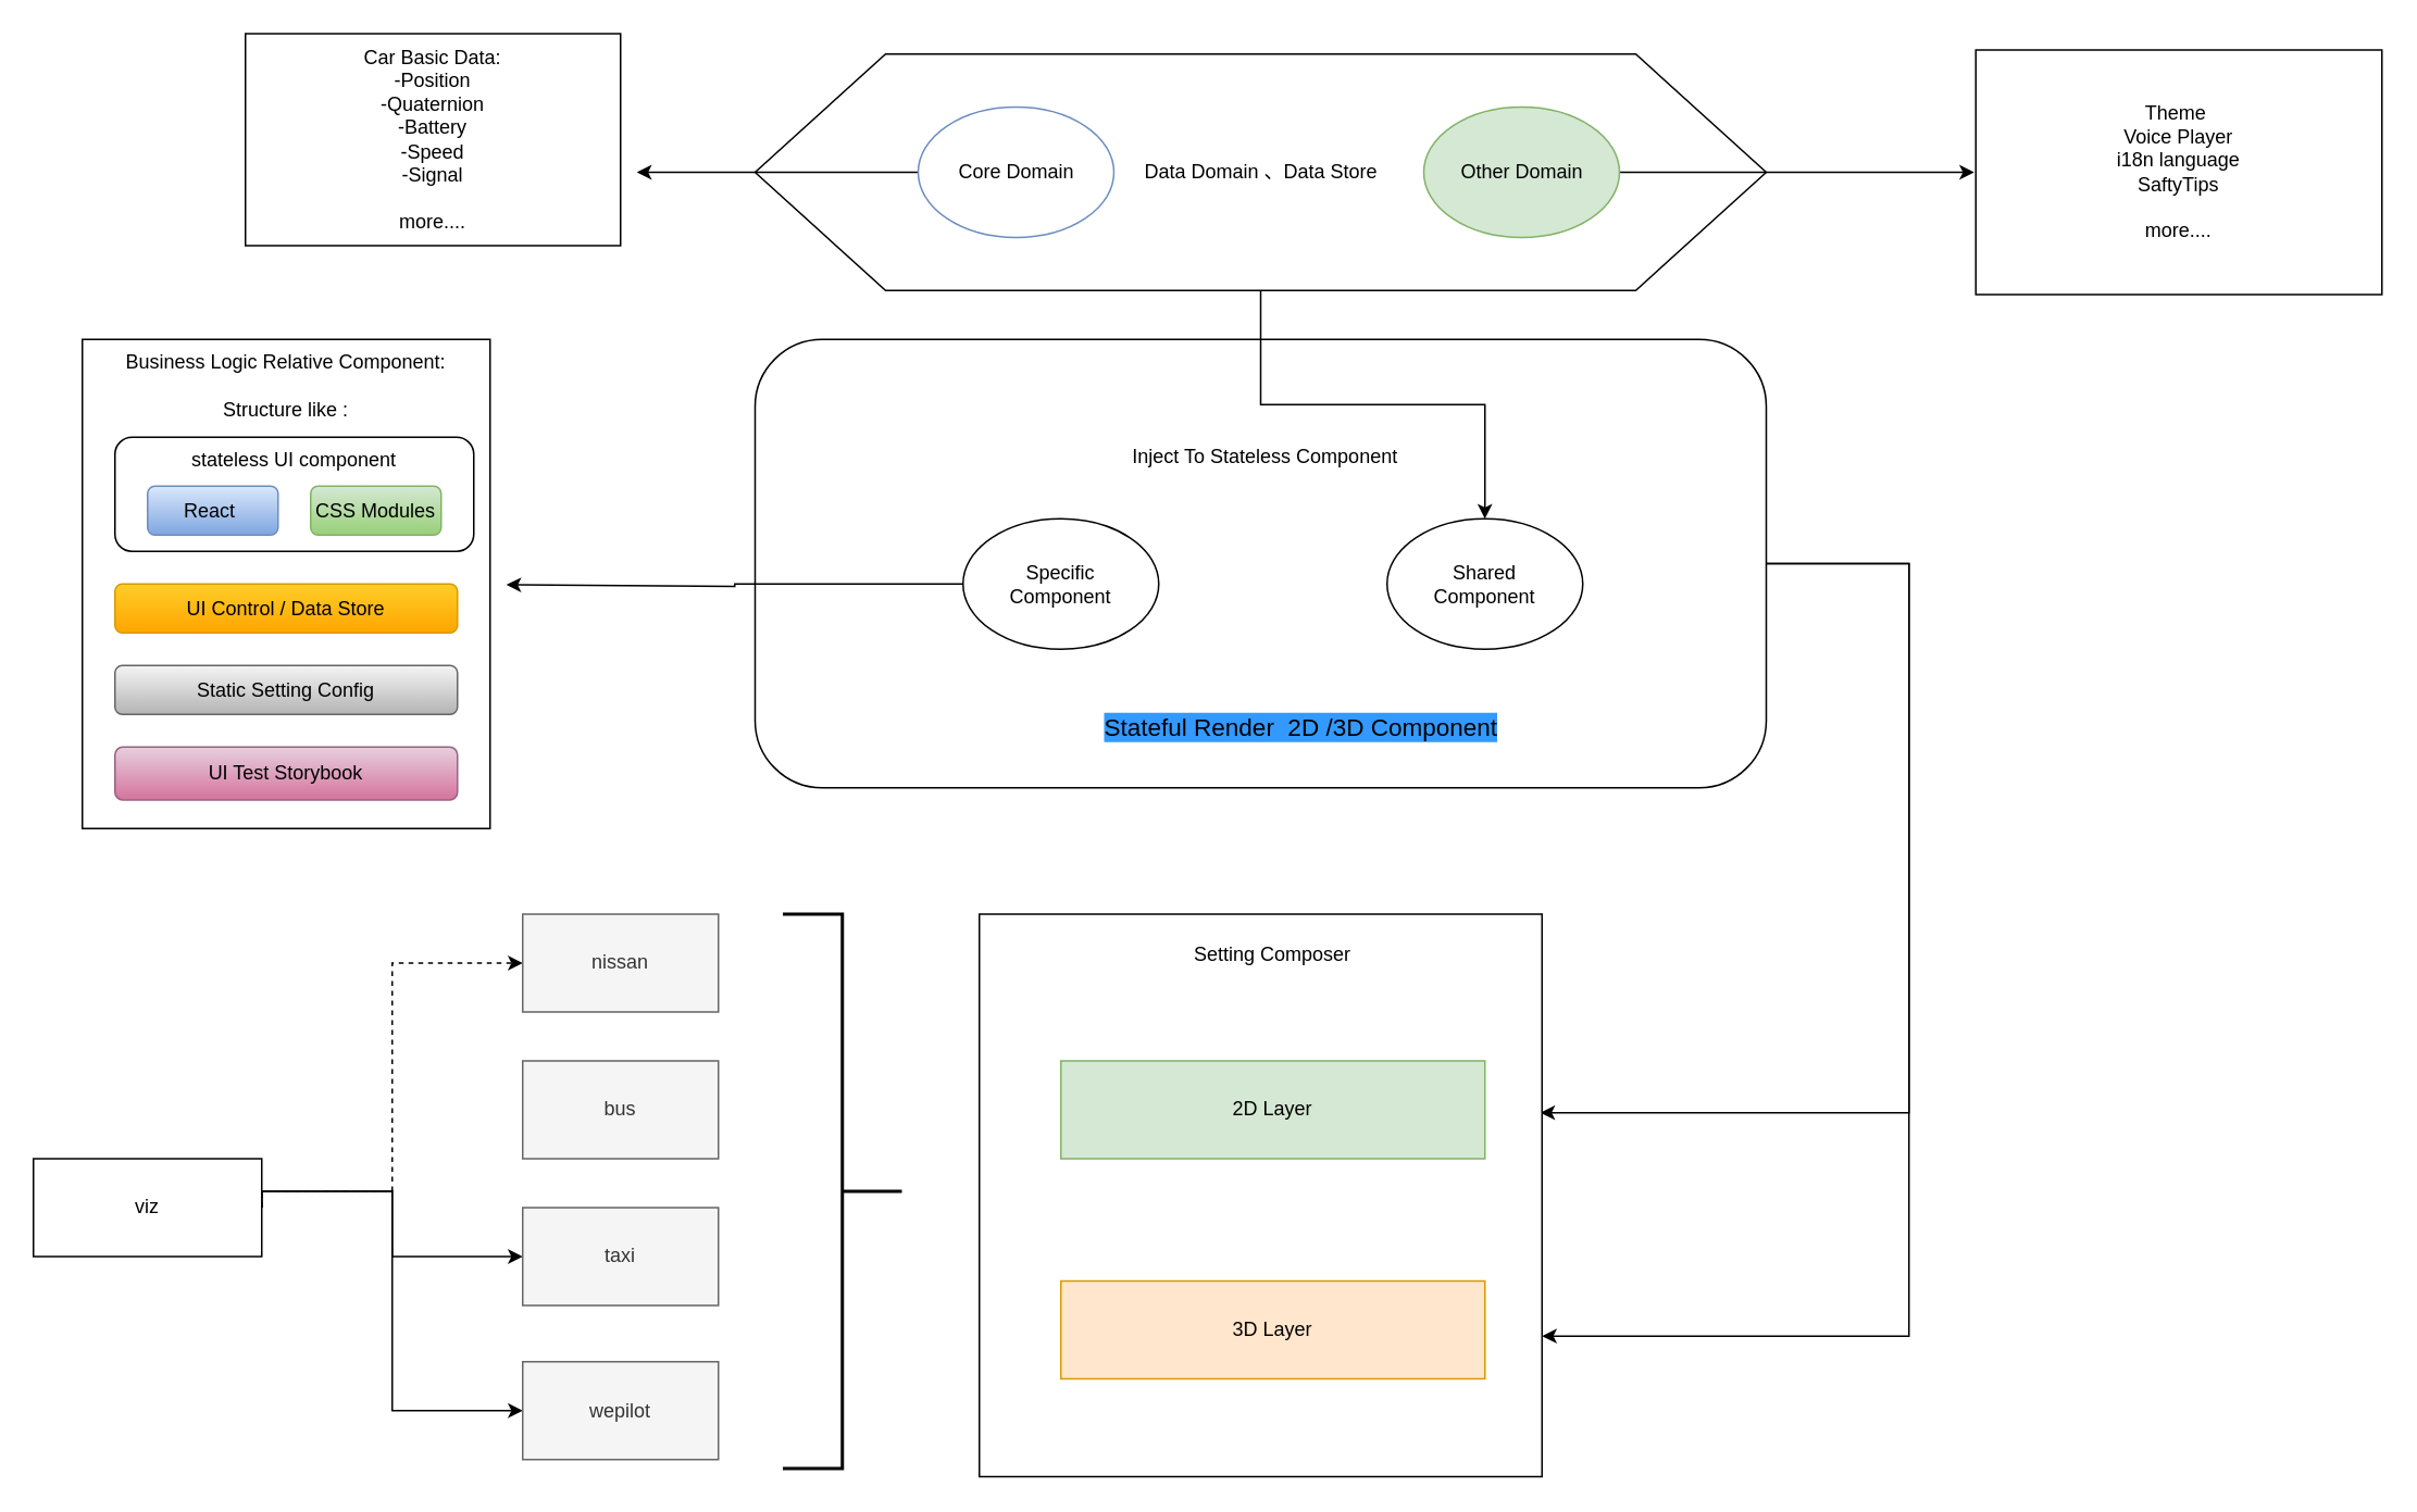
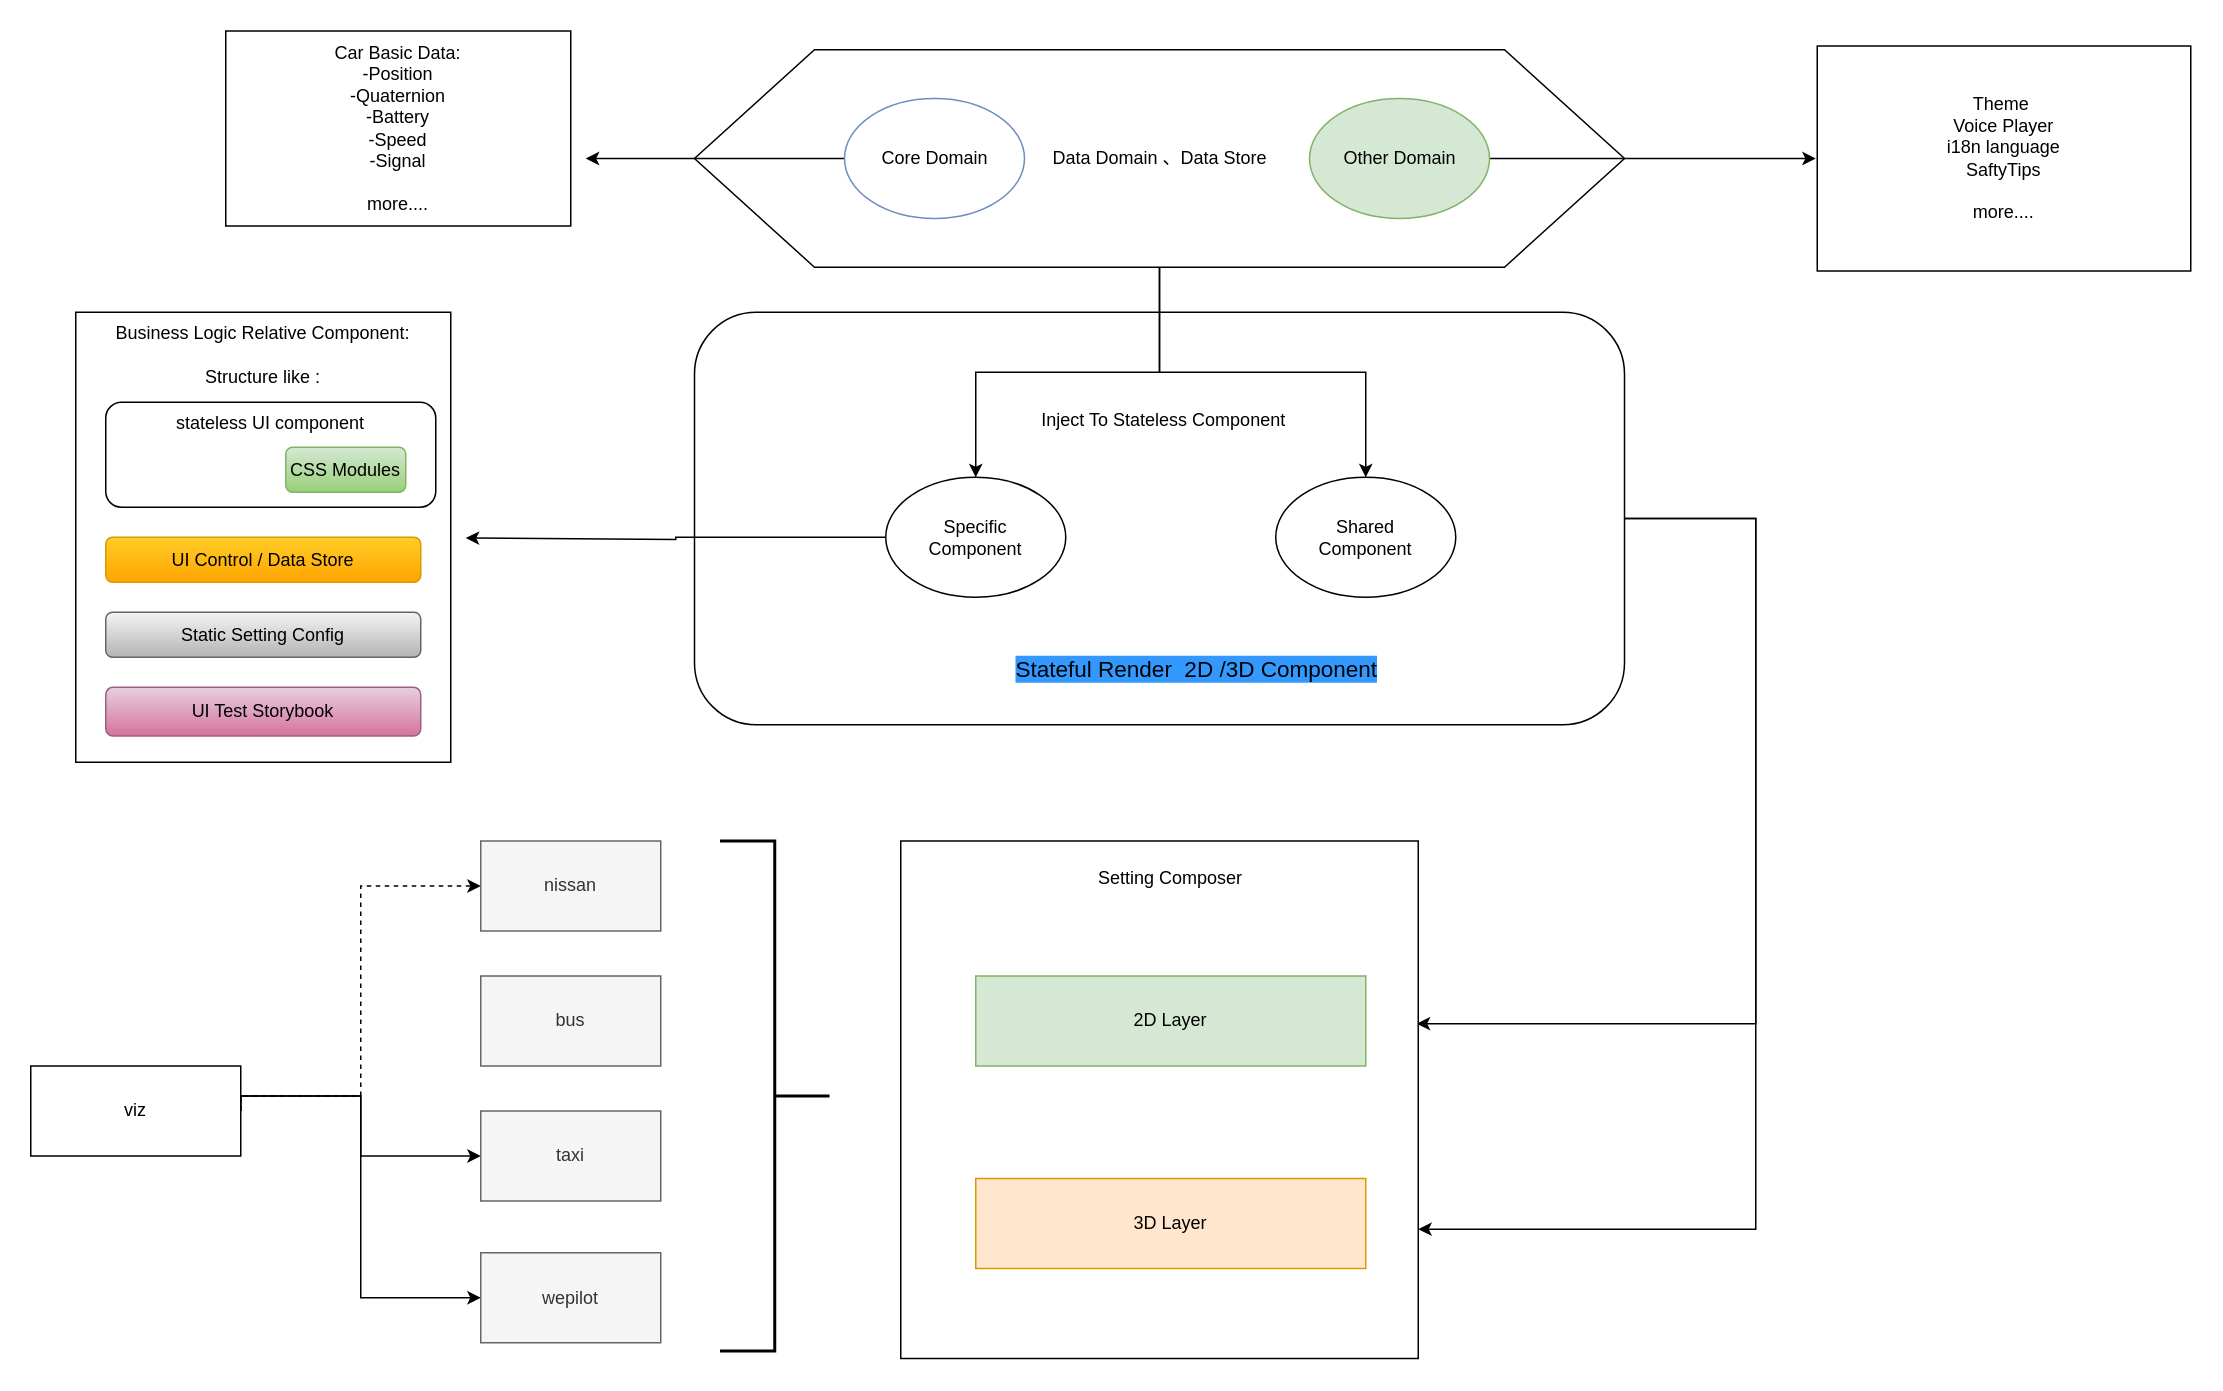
+ <mxCell id="5" style="edgeStyle=orthogonalEdgeStyle;rounded=0;orthogonalLoop=1;jettySize=auto;html=1;exitX=0.5;exitY=1;exitDx=0;exitDy=0;entryX=0.5;entryY=0;entryDx=0;entryDy=0;" edge="1" parent="1" source="7" target="23"><mxGeometry relative="1" as="geometry" /></mxCell>
- <mxCell id="37" value="React&amp;nbsp;" style="rounded=1;whiteSpace=wrap;html=1;fillColor=#dae8fc;strokeColor=#6c8ebf;gradientColor=#7ea6e0;" vertex="1" parent="1"><mxGeometry x="90" y="297.5" width="80" height="30" as="geometry" /></mxCell>
